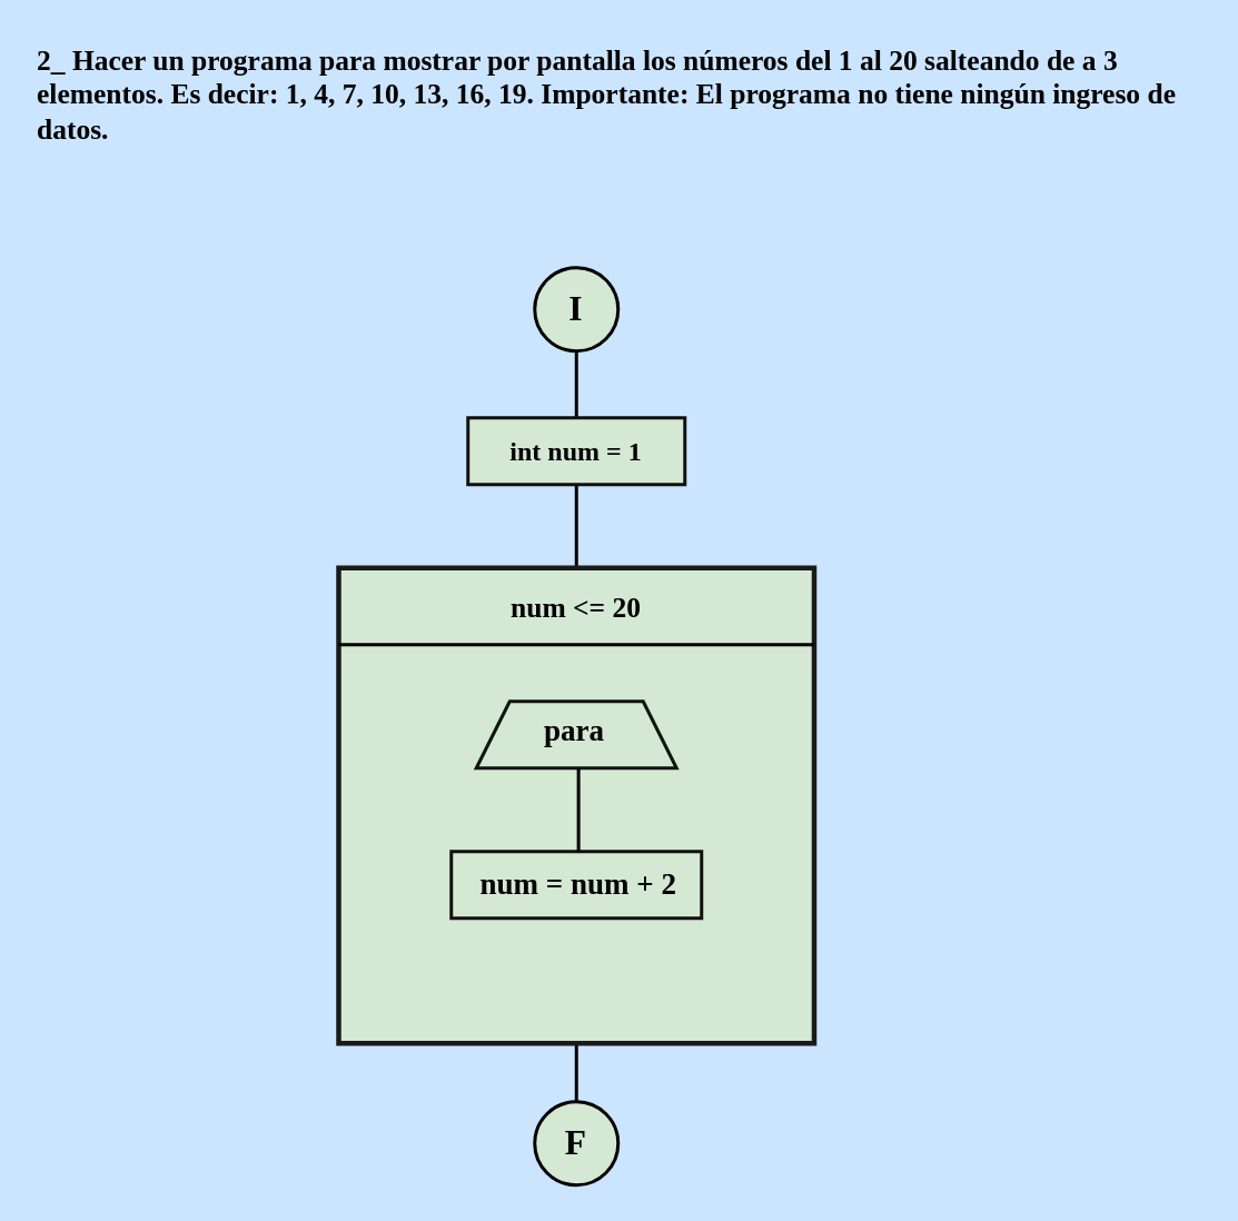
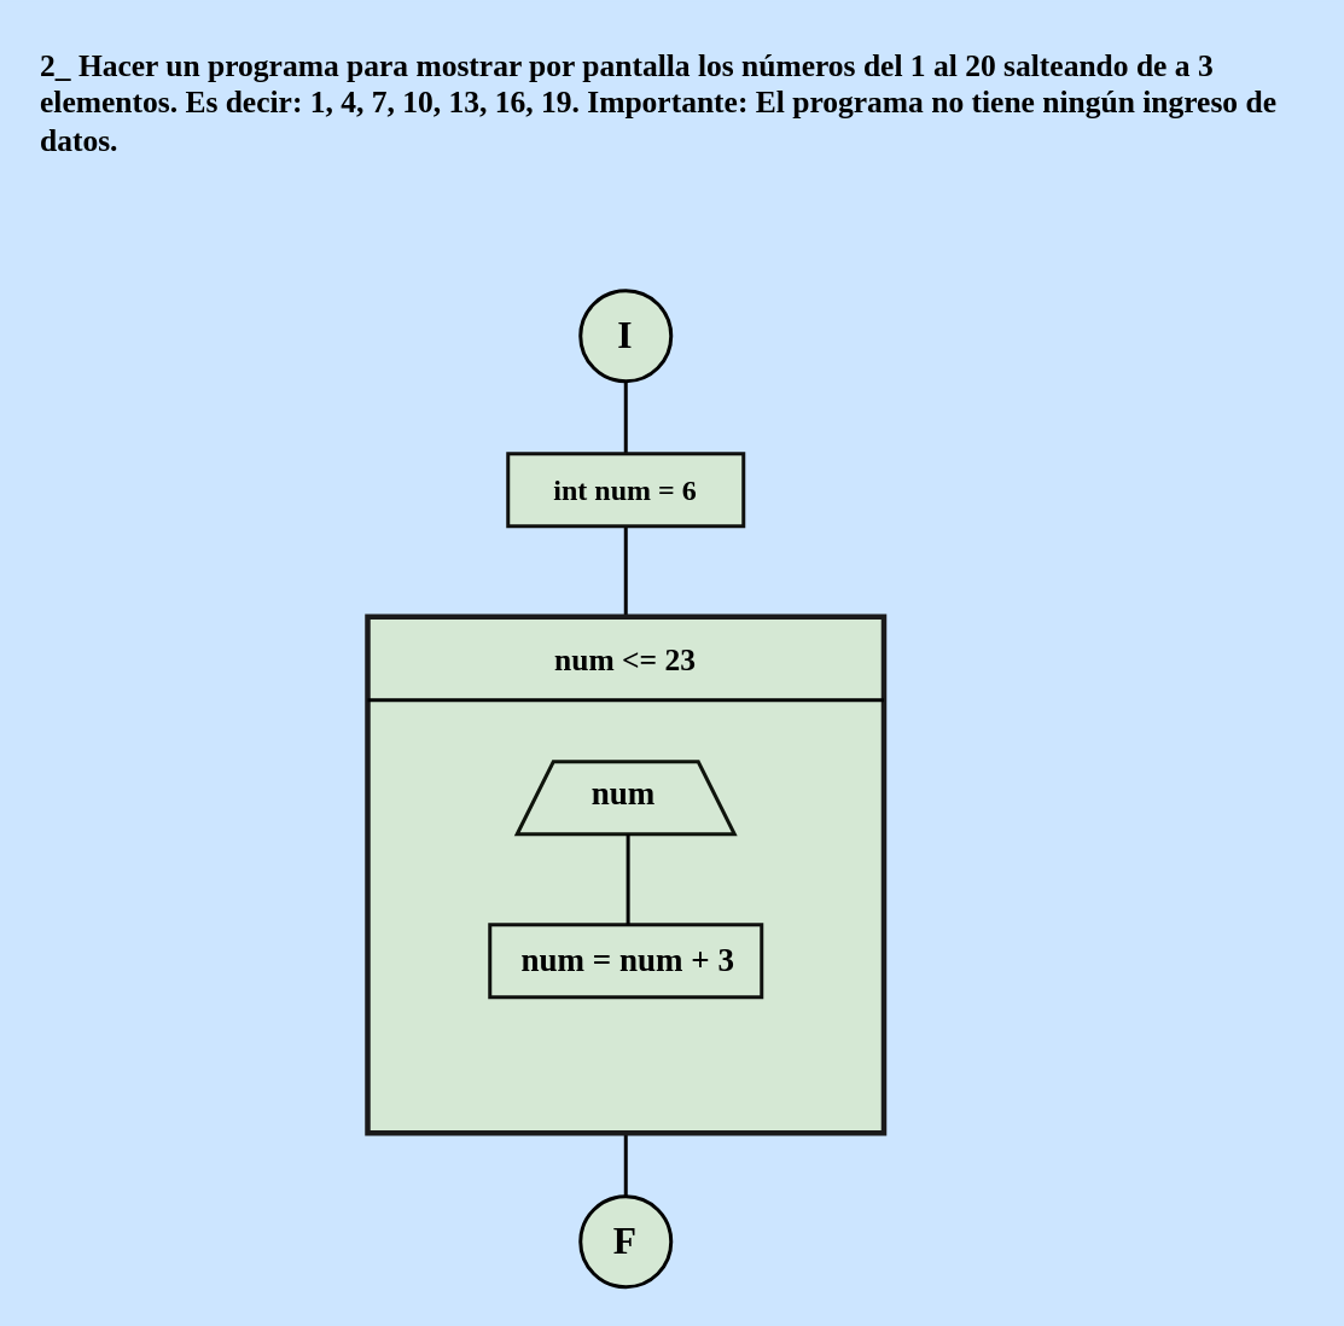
- <mxCell id="13" value="&lt;b&gt;&lt;font color=&quot;#000000&quot; style=&quot;font-size: 16px;&quot; face=&quot;Comic Sans MS&quot;&gt;int num = 1&lt;/font&gt;&lt;/b&gt;" style="text;strokeColor=none;align=center;fillColor=none;html=1;verticalAlign=middle;whiteSpace=wrap;rounded=0;fontFamily=Architects Daughter;fontSource=https%3A%2F%2Ffonts.googleapis.com%2Fcss%3Ffamily%3DArchitects%2BDaughter;container=0;" vertex="1" parent="3"><mxGeometry x="92.5" y="95" width="100" height="30" as="geometry" /></mxCell>
+ <mxCell id="13" value="&lt;b&gt;&lt;font color=&quot;#000000&quot; style=&quot;font-size: 16px;&quot; face=&quot;Comic Sans MS&quot;&gt;int num = 6&lt;/font&gt;&lt;/b&gt;" style="text;strokeColor=none;align=center;fillColor=none;html=1;verticalAlign=middle;whiteSpace=wrap;rounded=0;fontFamily=Architects Daughter;fontSource=https%3A%2F%2Ffonts.googleapis.com%2Fcss%3Ffamily%3DArchitects%2BDaughter;container=0;" vertex="1" parent="3"><mxGeometry x="92.5" y="95" width="100" height="30" as="geometry" /></mxCell>
- <mxCell id="16" value="&lt;b&gt;&lt;font color=&quot;#000000&quot; style=&quot;font-size: 17px;&quot; face=&quot;Comic Sans MS&quot;&gt;num &amp;lt;= 20&lt;/font&gt;&lt;/b&gt;" style="text;strokeColor=none;align=center;fillColor=none;html=1;verticalAlign=middle;whiteSpace=wrap;rounded=0;fontFamily=Architects Daughter;fontSource=https%3A%2F%2Ffonts.googleapis.com%2Fcss%3Ffamily%3DArchitects%2BDaughter;container=0;" vertex="1" parent="3"><mxGeometry x="87.5" y="190" width="110" height="30" as="geometry" /></mxCell>
+ <mxCell id="16" value="&lt;b&gt;&lt;font color=&quot;#000000&quot; style=&quot;font-size: 17px;&quot; face=&quot;Comic Sans MS&quot;&gt;num &amp;lt;= 23&lt;/font&gt;&lt;/b&gt;" style="text;strokeColor=none;align=center;fillColor=none;html=1;verticalAlign=middle;whiteSpace=wrap;rounded=0;fontFamily=Architects Daughter;fontSource=https%3A%2F%2Ffonts.googleapis.com%2Fcss%3Ffamily%3DArchitects%2BDaughter;container=0;" vertex="1" parent="3"><mxGeometry x="87.5" y="190" width="110" height="30" as="geometry" /></mxCell>
- <mxCell id="18" value="&lt;b&gt;&lt;font color=&quot;#000000&quot; style=&quot;font-size: 18px;&quot; face=&quot;Comic Sans MS&quot;&gt;para&lt;/font&gt;&lt;/b&gt;" style="text;strokeColor=none;align=center;fillColor=none;html=1;verticalAlign=middle;whiteSpace=wrap;rounded=0;fontFamily=Architects Daughter;fontSource=https://fonts.googleapis.com/css?family=Architects+Daughter;container=0;" vertex="1" parent="3"><mxGeometry x="106.5" y="268" width="70" height="20" as="geometry" /></mxCell>
+ <mxCell id="18" value="&lt;b&gt;&lt;font color=&quot;#000000&quot; style=&quot;font-size: 18px;&quot; face=&quot;Comic Sans MS&quot;&gt;num&lt;/font&gt;&lt;/b&gt;" style="text;strokeColor=none;align=center;fillColor=none;html=1;verticalAlign=middle;whiteSpace=wrap;rounded=0;fontFamily=Architects Daughter;fontSource=https://fonts.googleapis.com/css?family=Architects+Daughter;container=0;" vertex="1" parent="3"><mxGeometry x="106.5" y="268" width="70" height="20" as="geometry" /></mxCell>
- <mxCell id="20" value="&lt;b&gt;&lt;font color=&quot;#000000&quot; style=&quot;font-size: 18px;&quot; face=&quot;Comic Sans MS&quot;&gt;num = num + 2&lt;/font&gt;&lt;/b&gt;" style="text;strokeColor=none;align=center;fillColor=none;html=1;verticalAlign=middle;whiteSpace=wrap;rounded=0;fontFamily=Architects Daughter;fontSource=https://fonts.googleapis.com/css?family=Architects+Daughter;container=0;" vertex="1" parent="3"><mxGeometry x="77.5" y="360" width="132.5" height="20" as="geometry" /></mxCell>
+ <mxCell id="20" value="&lt;b&gt;&lt;font color=&quot;#000000&quot; style=&quot;font-size: 18px;&quot; face=&quot;Comic Sans MS&quot;&gt;num = num + 3&lt;/font&gt;&lt;/b&gt;" style="text;strokeColor=none;align=center;fillColor=none;html=1;verticalAlign=middle;whiteSpace=wrap;rounded=0;fontFamily=Architects Daughter;fontSource=https://fonts.googleapis.com/css?family=Architects+Daughter;container=0;" vertex="1" parent="3"><mxGeometry x="77.5" y="360" width="132.5" height="20" as="geometry" /></mxCell>
